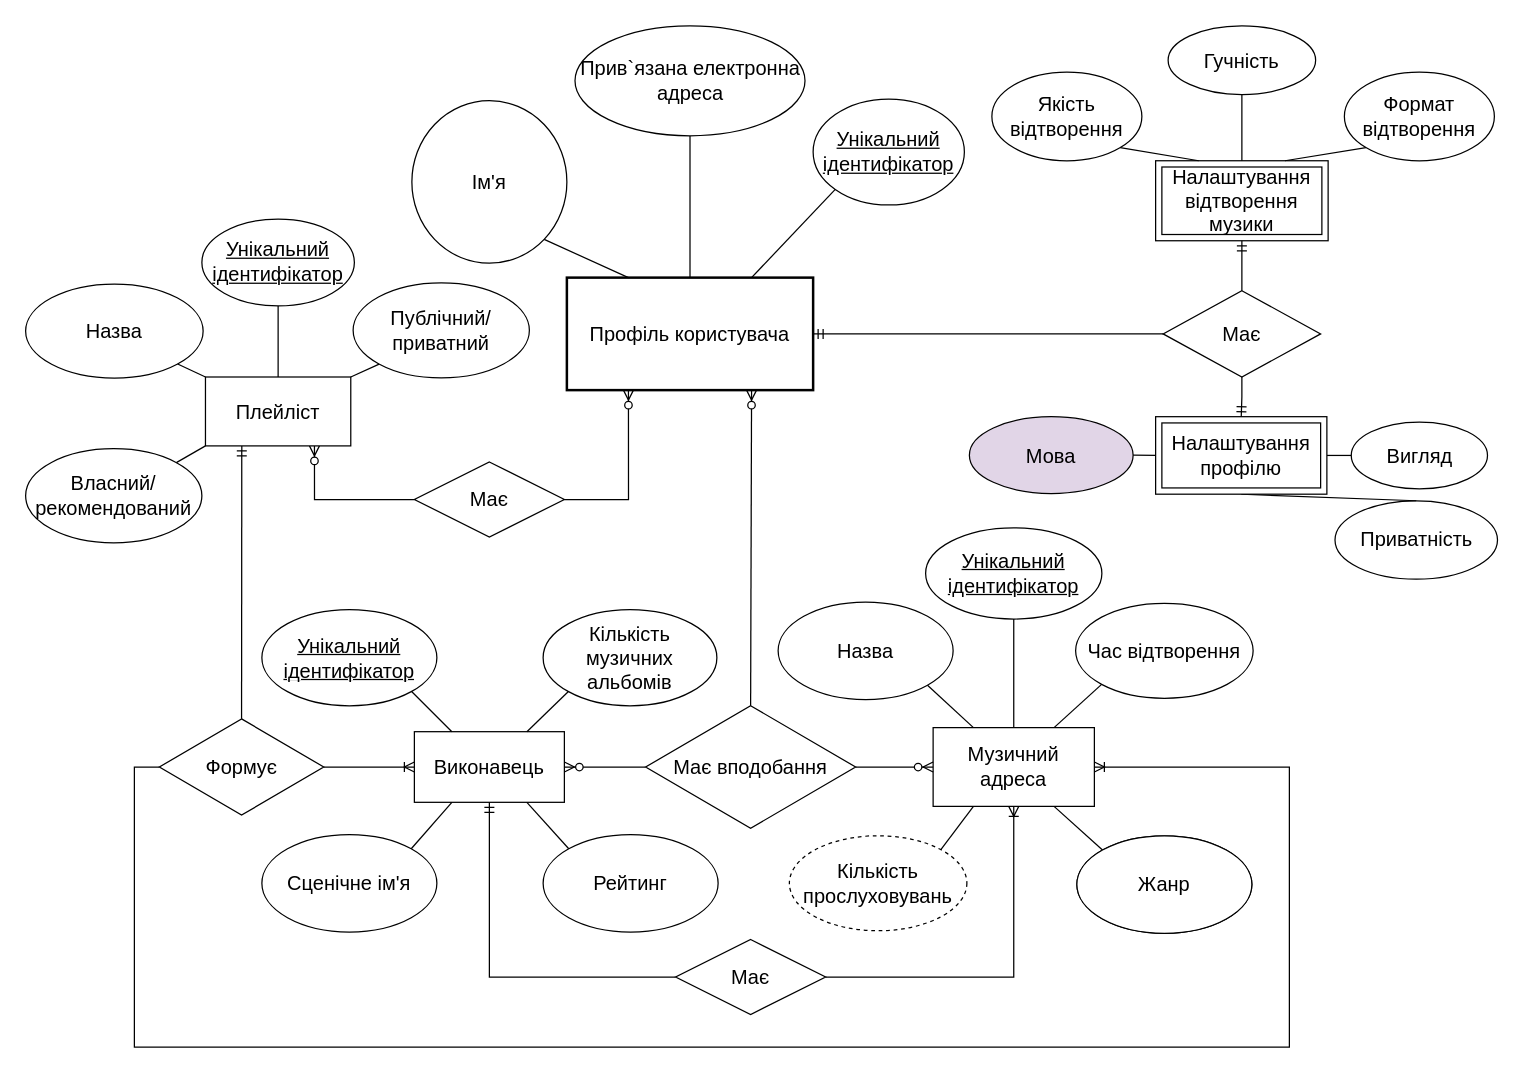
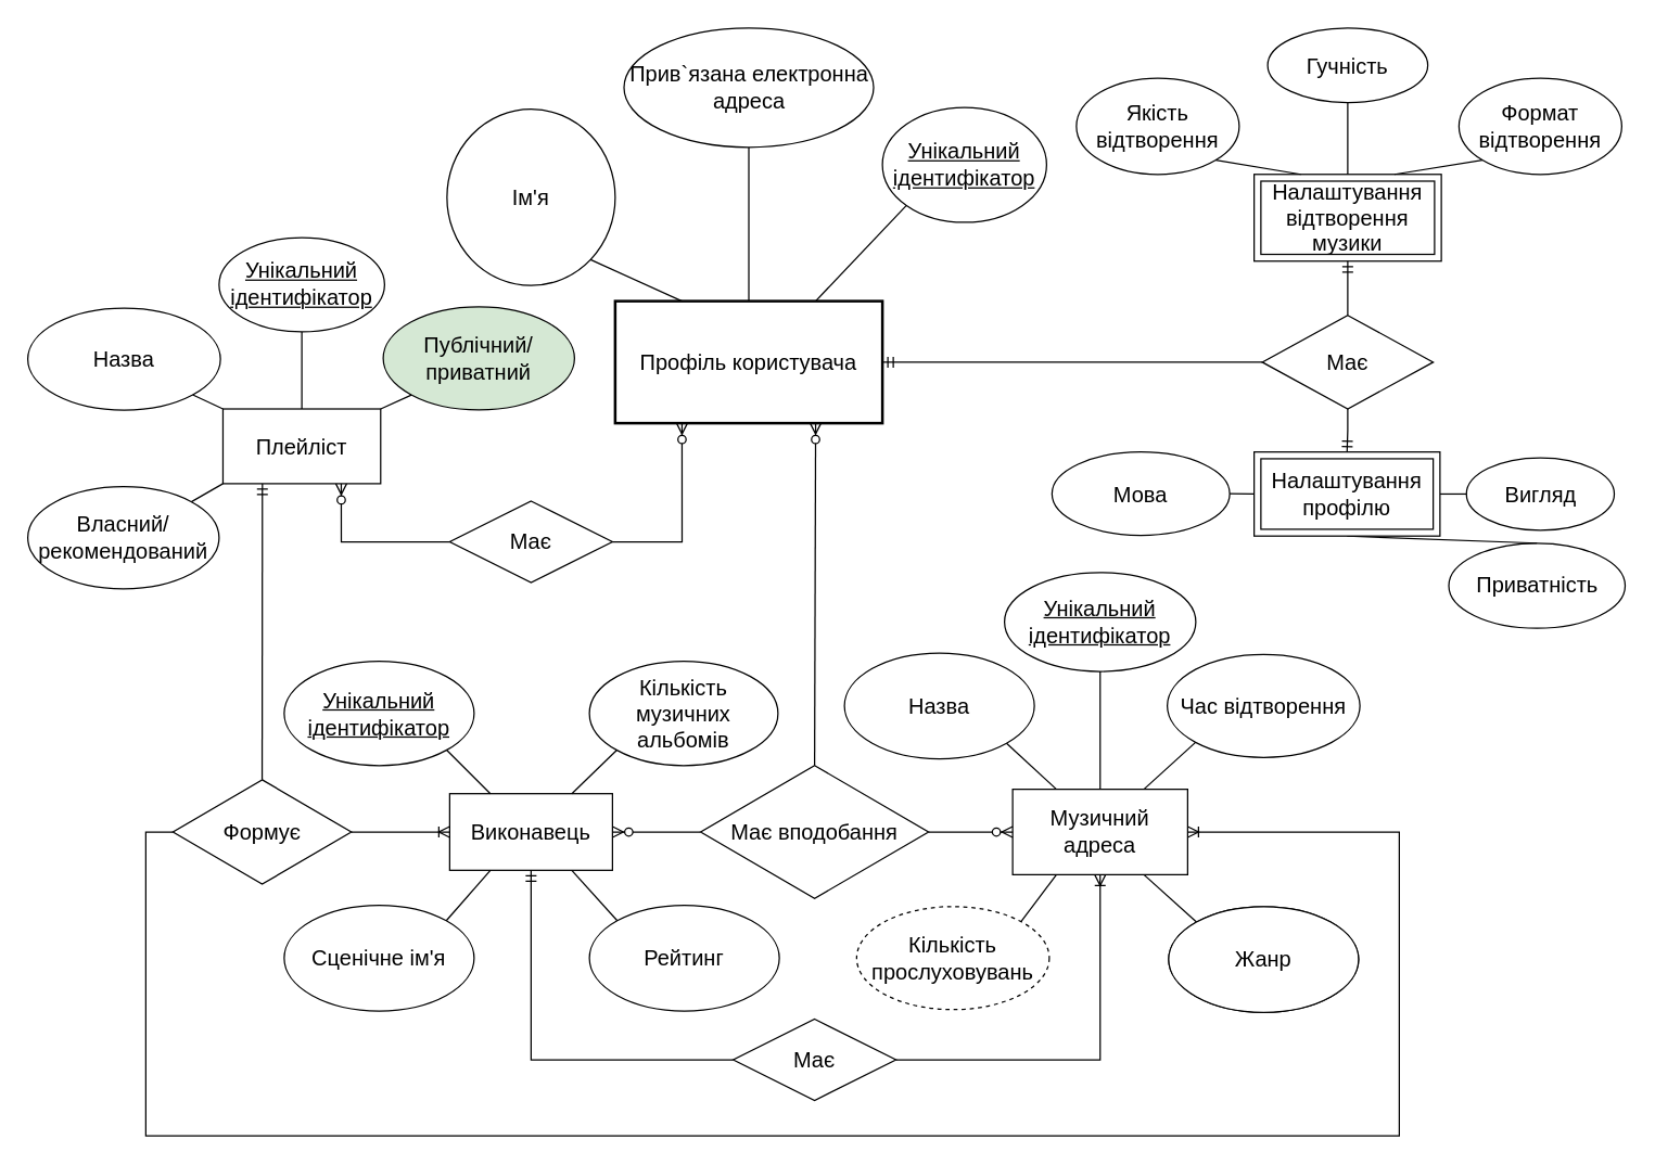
- <mxCell id="39" value="Публічний/приватний" style="ellipse;whiteSpace=wrap;html=1;align=center;fontSize=16;strokeColor=default;strokeWidth=1;" parent="1" vertex="1"><mxGeometry x="282" y="225.69" width="141" height="76" as="geometry" /></mxCell>
+ <mxCell id="39" value="Публічний/приватний" style="ellipse;whiteSpace=wrap;html=1;align=center;fontSize=16;strokeColor=default;strokeWidth=1;fillColor=#d5e8d4;" parent="1" vertex="1"><mxGeometry x="282" y="225.69" width="141" height="76" as="geometry" /></mxCell>
- <mxCell id="20" value="Мова" style="ellipse;whiteSpace=wrap;html=1;align=center;fontSize=16;strokeColor=default;strokeWidth=1;fillColor=#e1d5e7;" parent="1" vertex="1"><mxGeometry x="775" y="332.75" width="131" height="61.5" as="geometry" /></mxCell>
+ <mxCell id="20" value="Мова" style="ellipse;whiteSpace=wrap;html=1;align=center;fontSize=16;strokeColor=default;strokeWidth=1;" parent="1" vertex="1"><mxGeometry x="775" y="332.75" width="131" height="61.5" as="geometry" /></mxCell>
